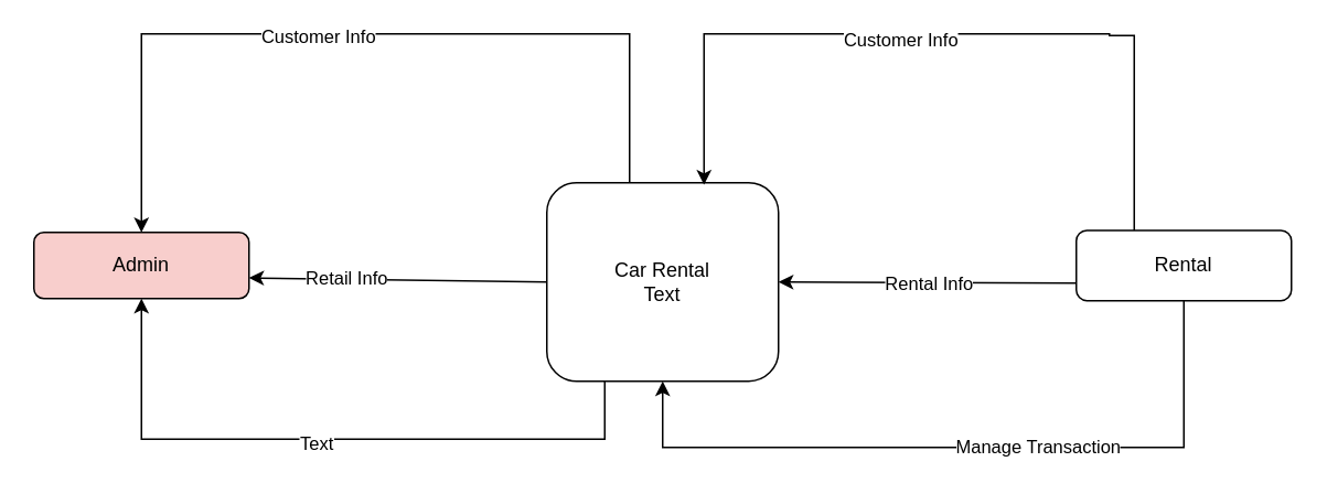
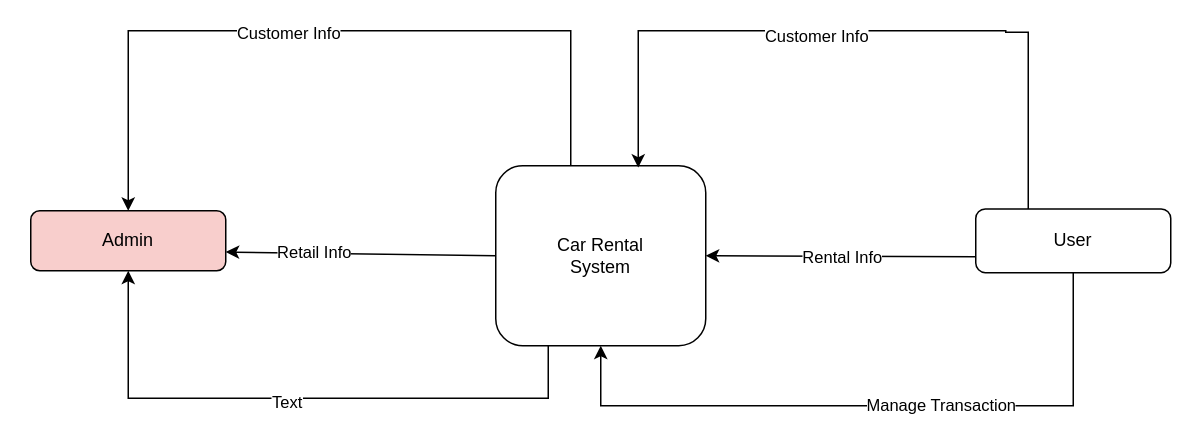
- <mxCell id="11" value="Rental" style="rounded=1;whiteSpace=wrap;html=1;" parent="1" vertex="1"><mxGeometry x="650" y="138.75" width="130" height="42.5" as="geometry" /></mxCell>
+ <mxCell id="11" value="User" style="rounded=1;whiteSpace=wrap;html=1;" parent="1" vertex="1"><mxGeometry x="650" y="138.75" width="130" height="42.5" as="geometry" /></mxCell>
- <mxCell id="8" value="Car Rental&lt;div&gt;Text&lt;/div&gt;" style="rounded=1;whiteSpace=wrap;html=1;" parent="1" vertex="1"><mxGeometry x="330" y="110" width="140" height="120" as="geometry" /></mxCell>
+ <mxCell id="8" value="Car Rental&lt;div&gt;System&lt;/div&gt;" style="rounded=1;whiteSpace=wrap;html=1;" parent="1" vertex="1"><mxGeometry x="330" y="110" width="140" height="120" as="geometry" /></mxCell>
